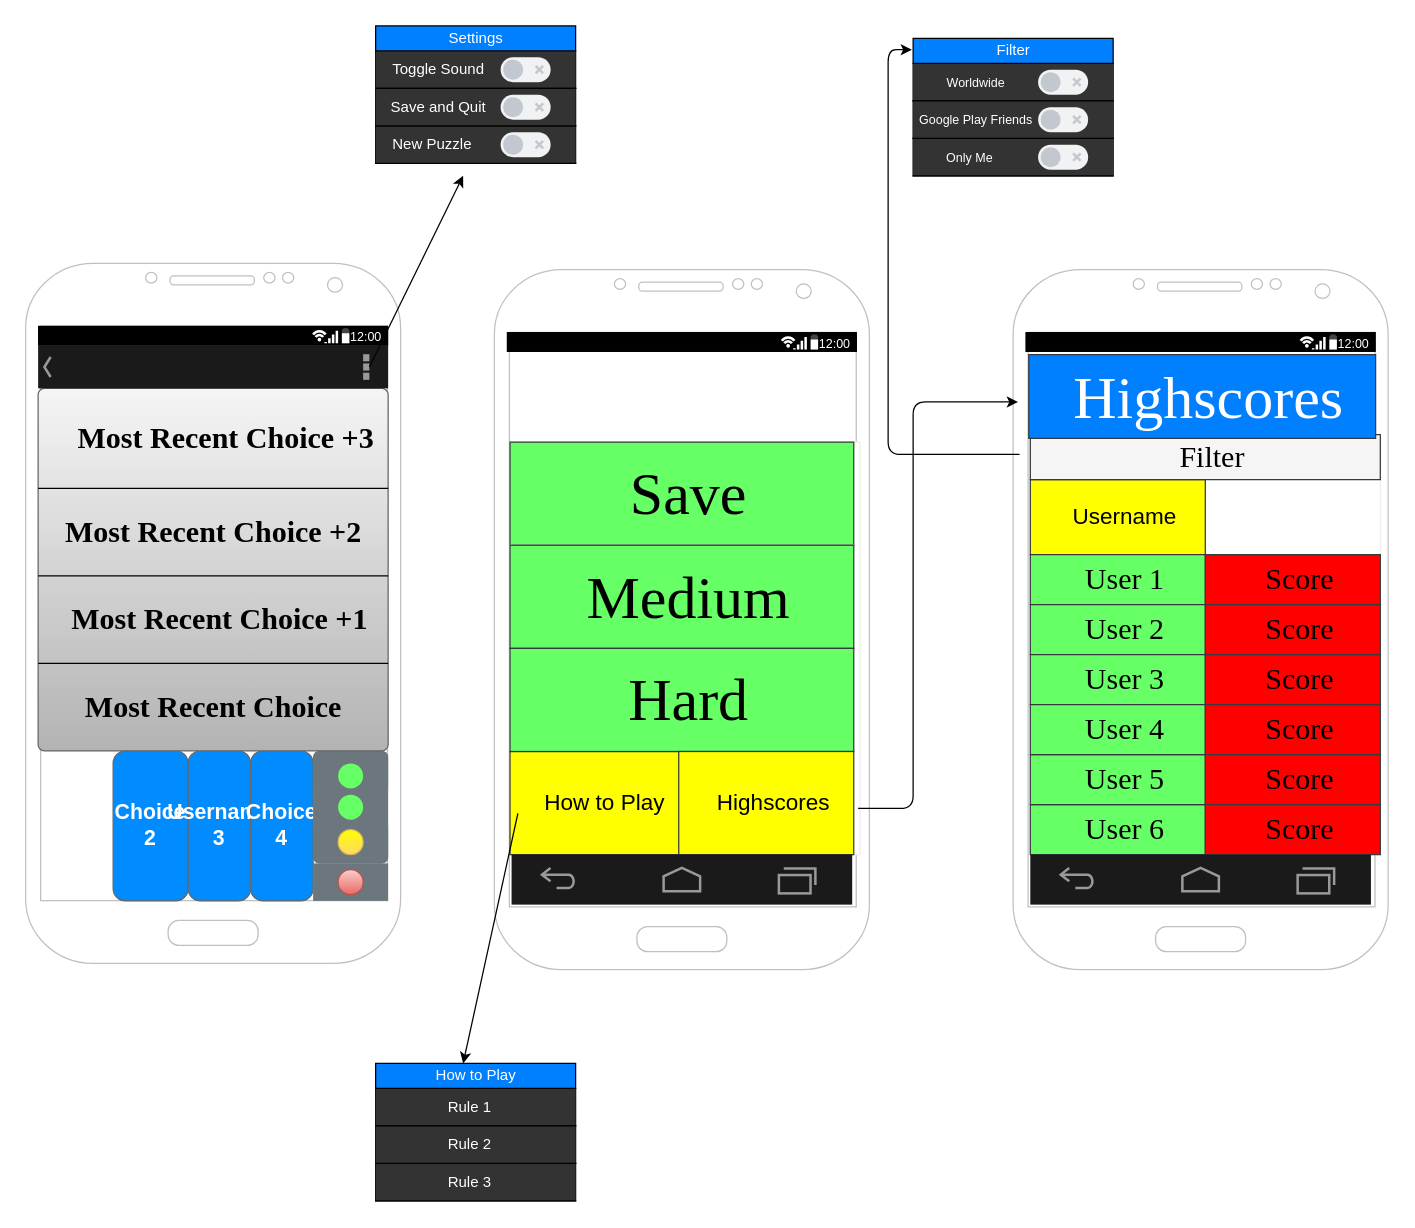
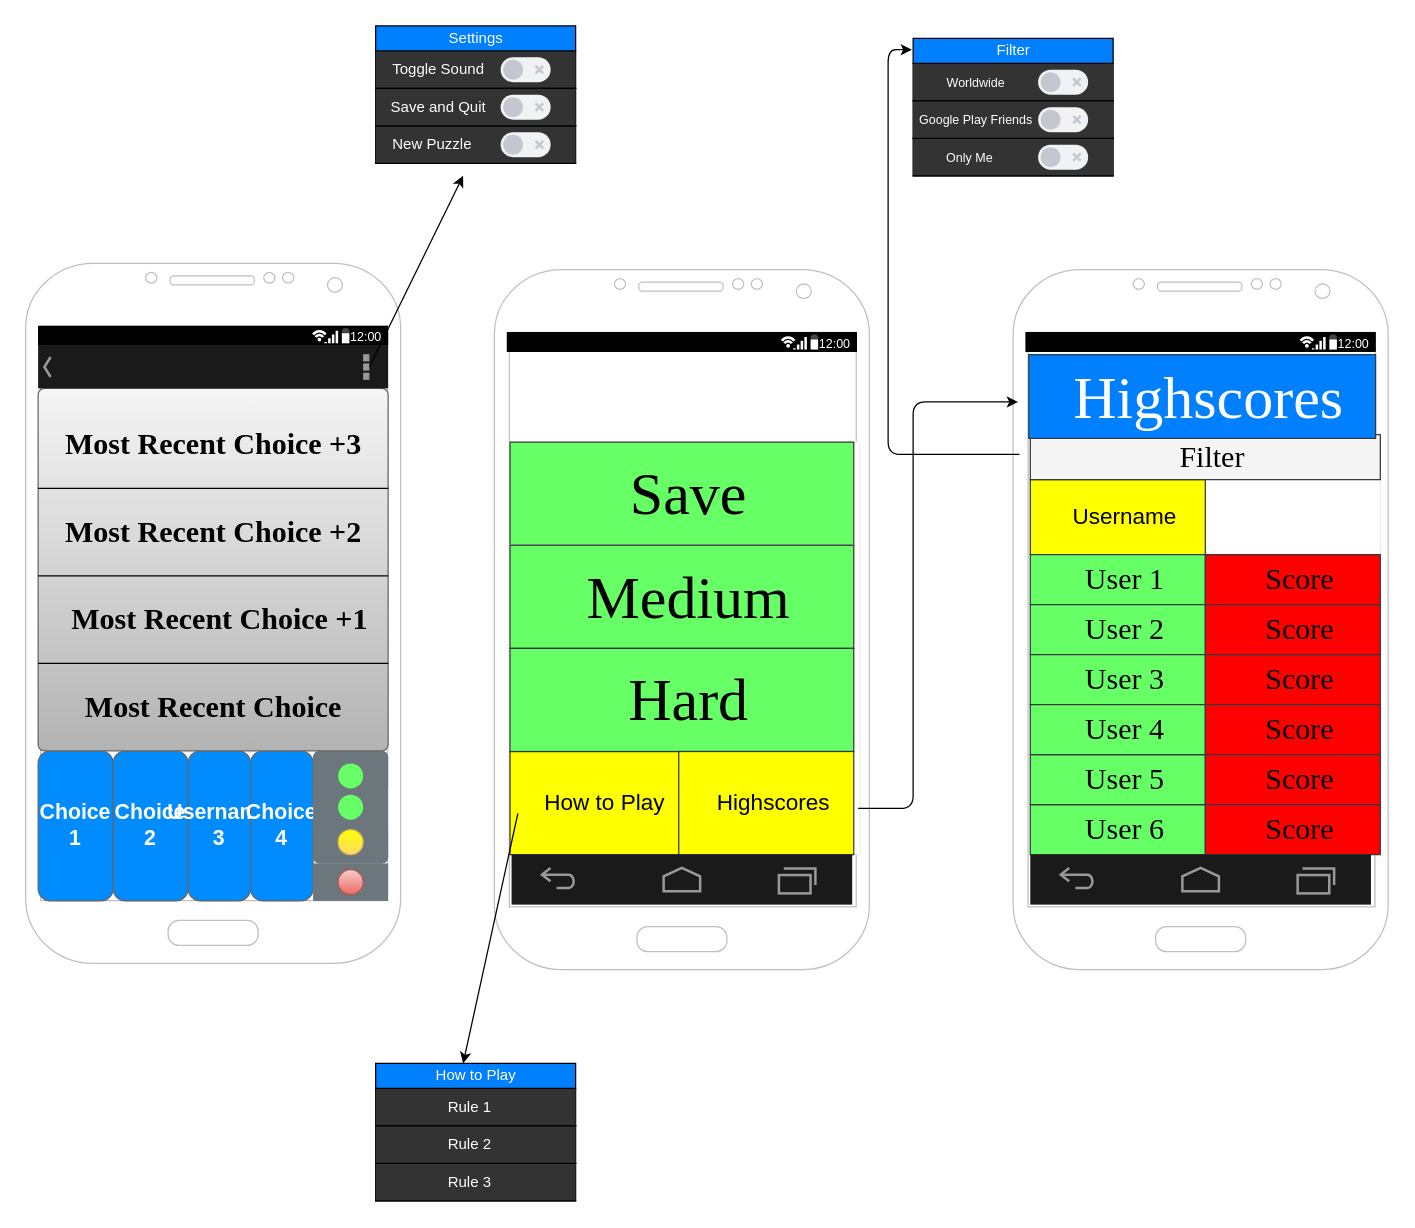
- <mxCell id="23" value="&lt;h1&gt;&lt;font face=&quot;Times New Roman&quot;&gt;Most Recent Choice +3&lt;/font&gt;&lt;/h1&gt;" style="text;html=1;align=center;verticalAlign=middle;resizable=0;points=[];autosize=1;strokeColor=none;" vertex="1" parent="1"><mxGeometry x="55" y="325" width="250" height="50" as="geometry" /></mxCell>
+ <mxCell id="23" value="&lt;h1&gt;&lt;font face=&quot;Times New Roman&quot;&gt;Most Recent Choice +3&lt;/font&gt;&lt;/h1&gt;" style="text;html=1;align=center;verticalAlign=middle;resizable=0;points=[];autosize=1;strokeColor=none;" vertex="1" parent="1"><mxGeometry x="45" y="330" width="250" height="50" as="geometry" /></mxCell>
+ <mxCell id="3" value="Choice 1" style="strokeWidth=1;shadow=0;dashed=0;align=center;html=1;shape=mxgraph.mockup.buttons.button;strokeColor=#666666;fontColor=#ffffff;mainText=;buttonStyle=round;fontSize=17;fontStyle=1;fillColor=#008cff;whiteSpace=wrap;" vertex="1" parent="1"><mxGeometry x="30" y="600" width="60" height="120" as="geometry" /></mxCell>
